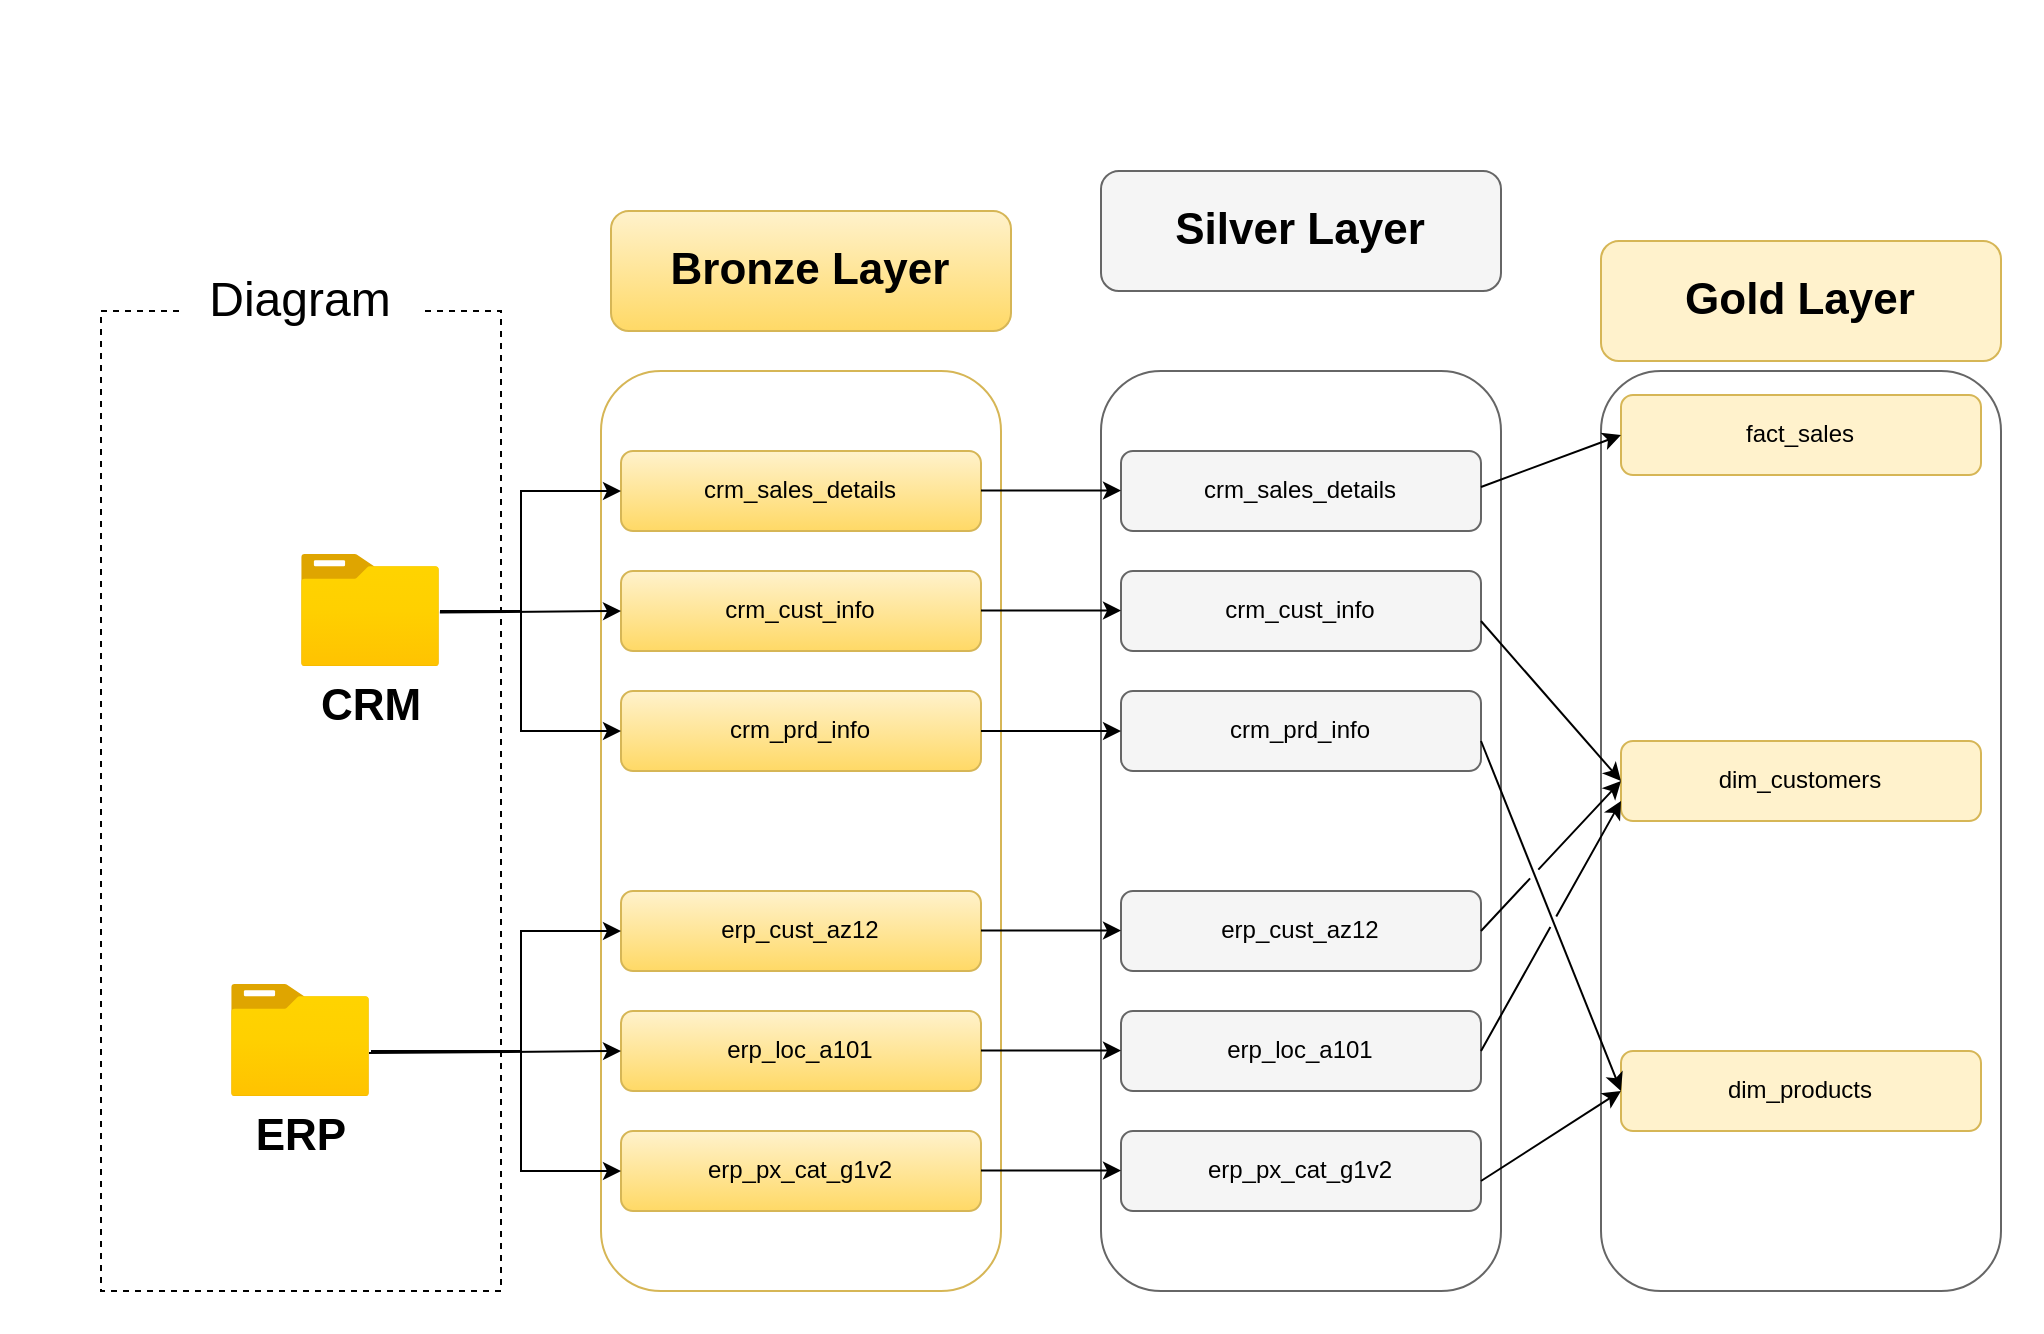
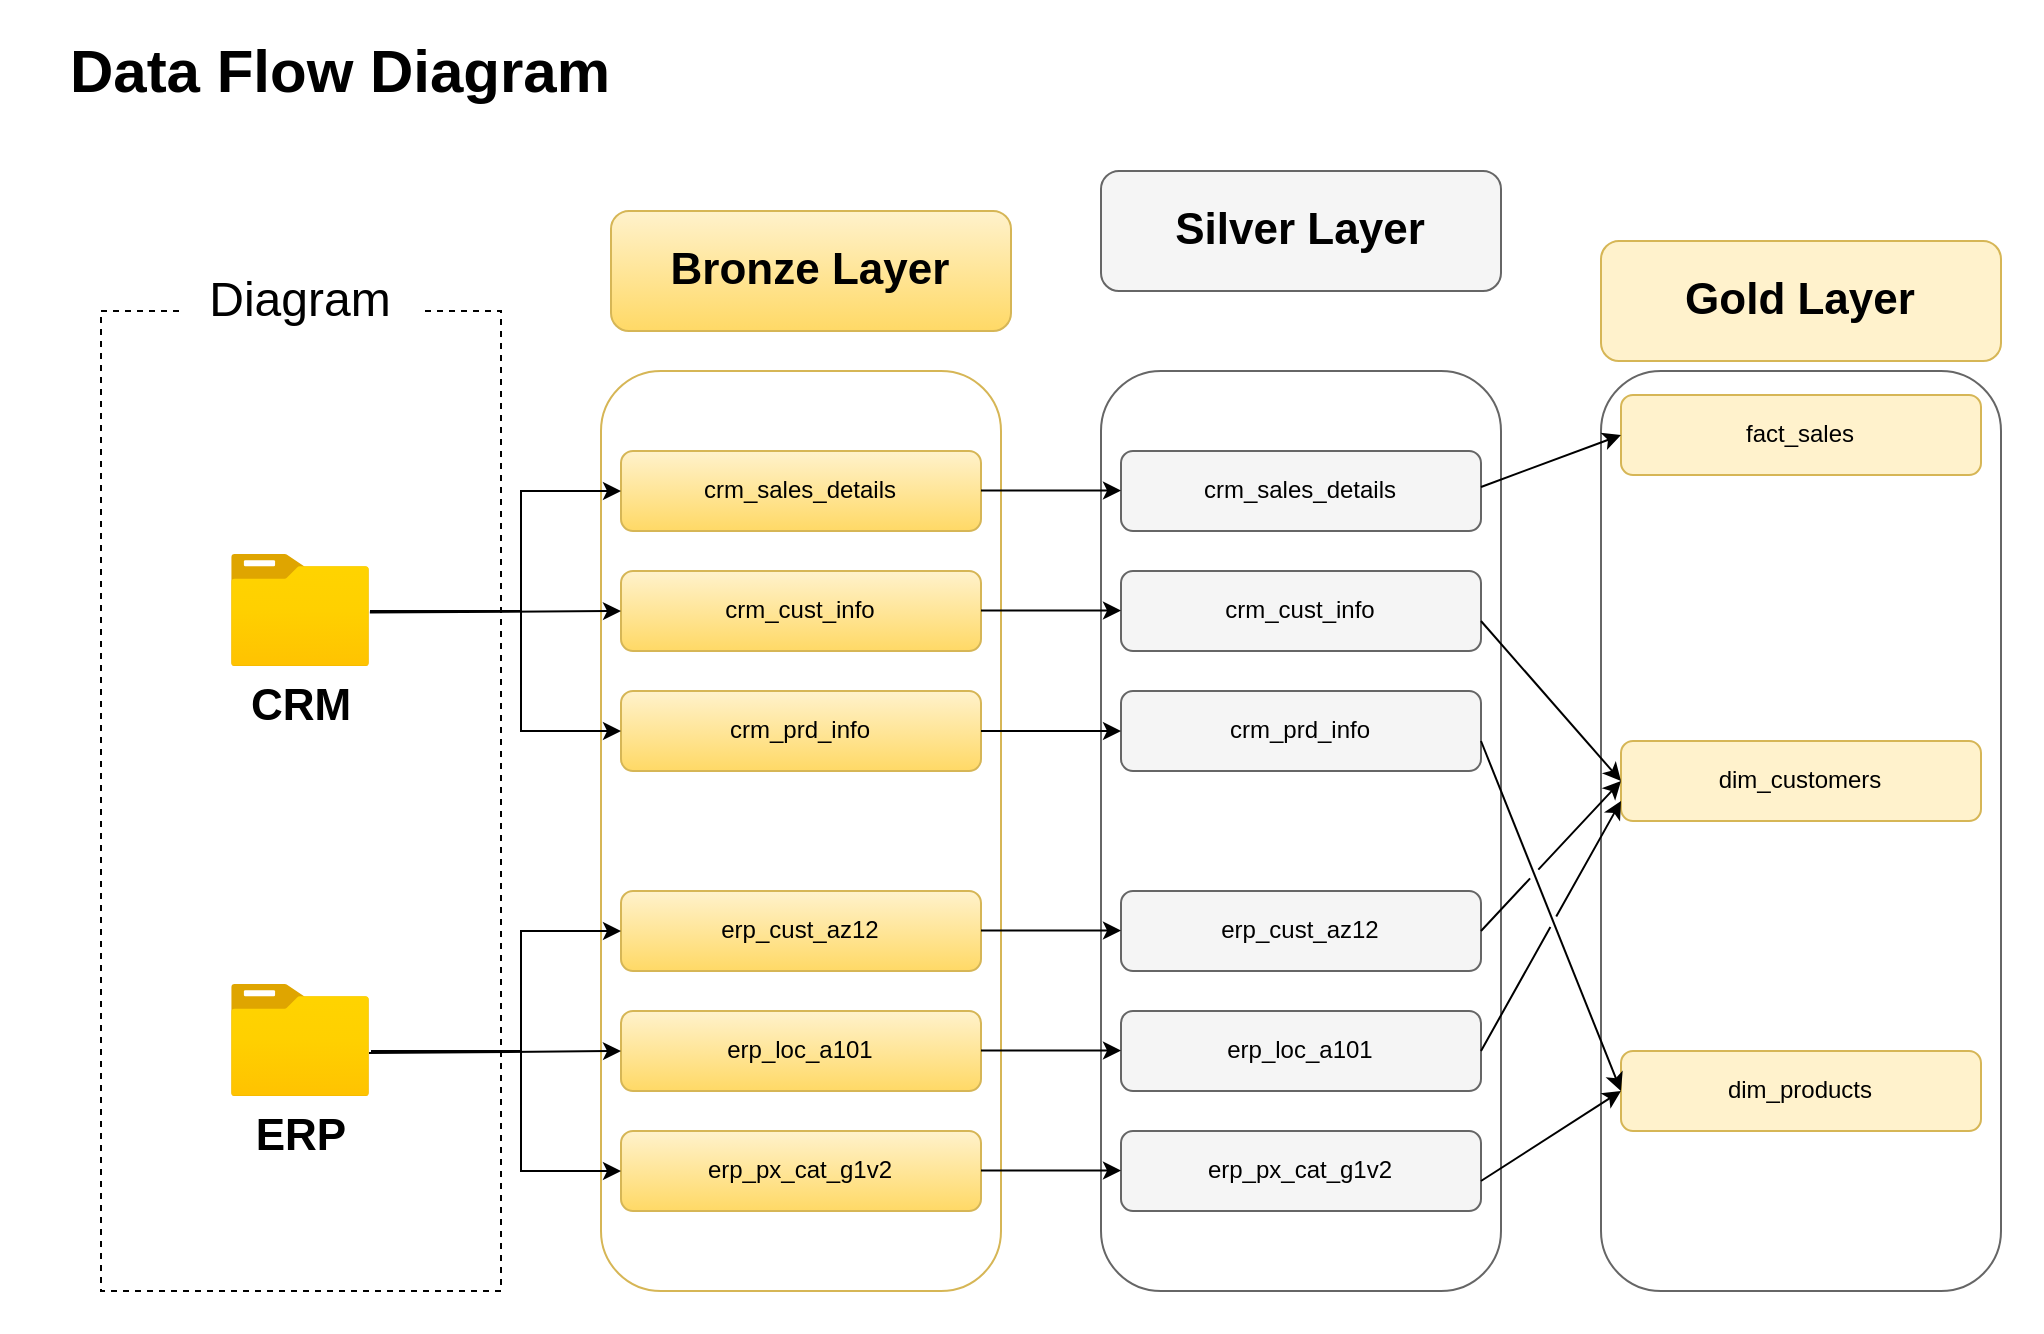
+ <mxCell id="2" value="&lt;font style=&quot;font-size: 30px;&quot;&gt;&lt;b&gt;Data Flow Diagram&lt;/b&gt;&lt;/font&gt;" style="text;html=1;align=center;verticalAlign=middle;whiteSpace=wrap;rounded=0;" parent="1" vertex="1"><mxGeometry x="20" y="20" width="300" height="30" as="geometry" /></mxCell>
- <mxCell id="5" value="&lt;font style=&quot;font-size: 22px;&quot;&gt;&lt;b&gt;CRM&lt;/b&gt;&lt;/font&gt;" style="image;aspect=fixed;html=1;points=[];align=center;fontSize=12;image=img/lib/azure2/general/Folder_Blank.svg;" parent="1" vertex="1"><mxGeometry x="150.5" y="277" width="69" height="56.0" as="geometry" /></mxCell>
+ <mxCell id="5" value="&lt;font style=&quot;font-size: 22px;&quot;&gt;&lt;b&gt;CRM&lt;/b&gt;&lt;/font&gt;" style="image;aspect=fixed;html=1;points=[];align=center;fontSize=12;image=img/lib/azure2/general/Folder_Blank.svg;" parent="1" vertex="1"><mxGeometry x="115.5" y="277" width="69" height="56.0" as="geometry" /></mxCell>
